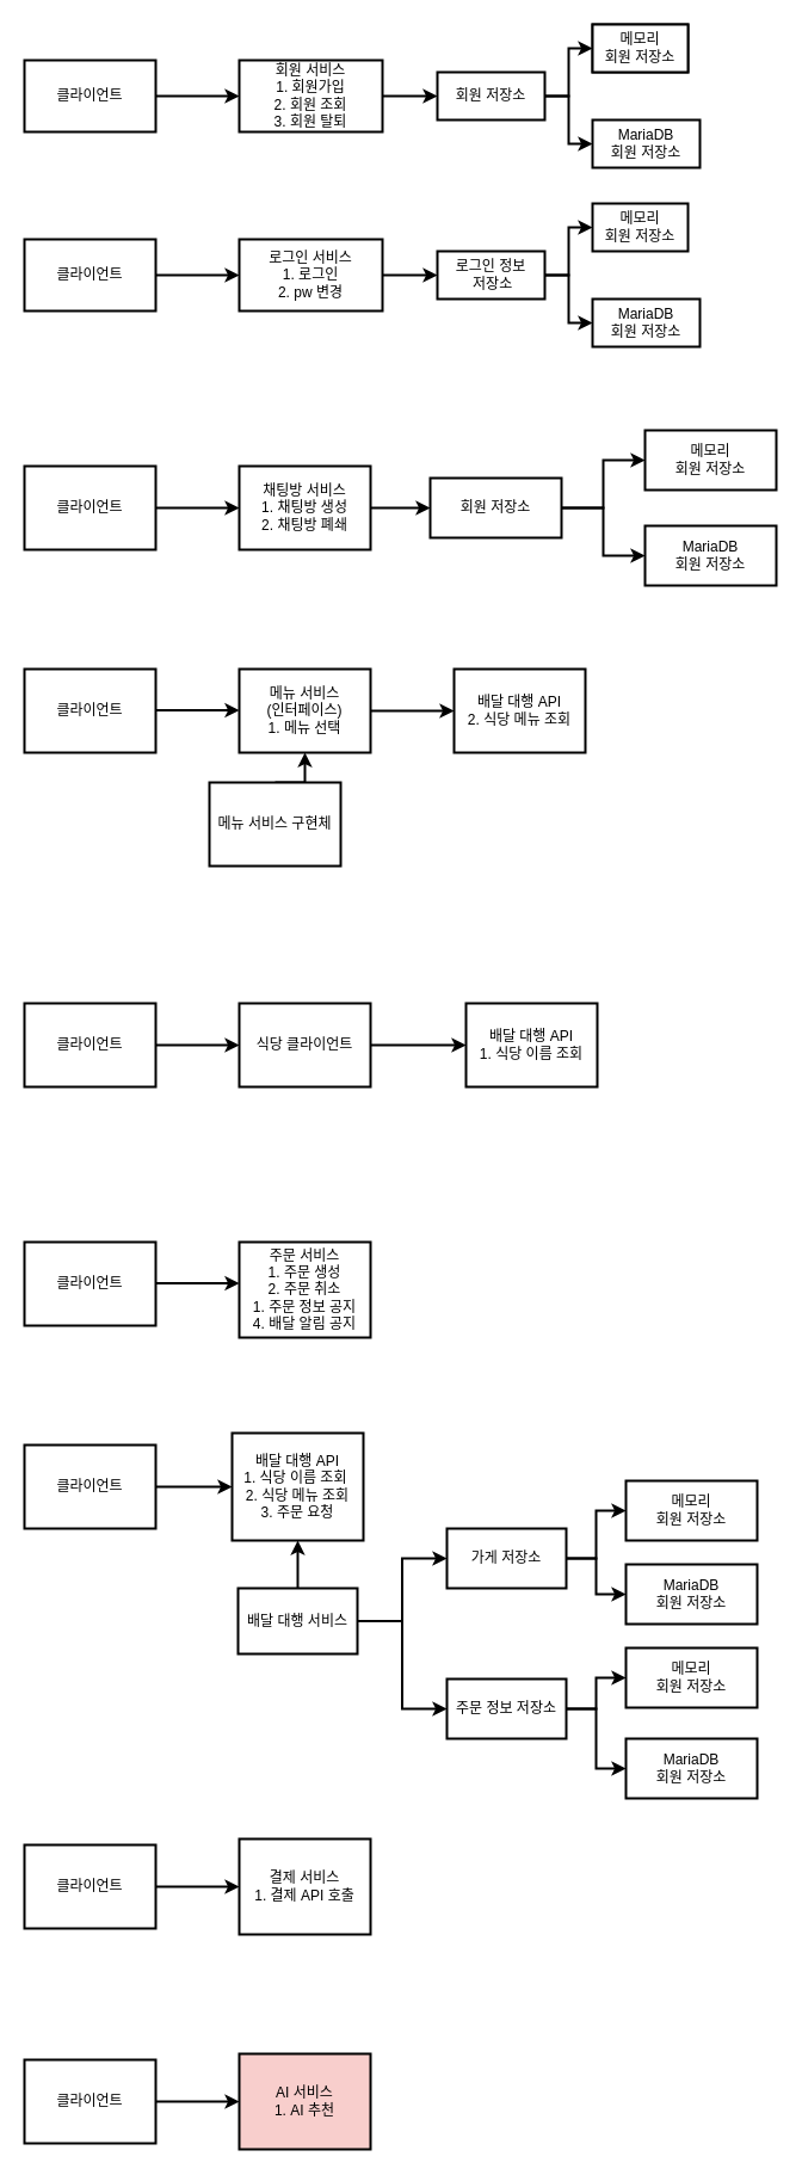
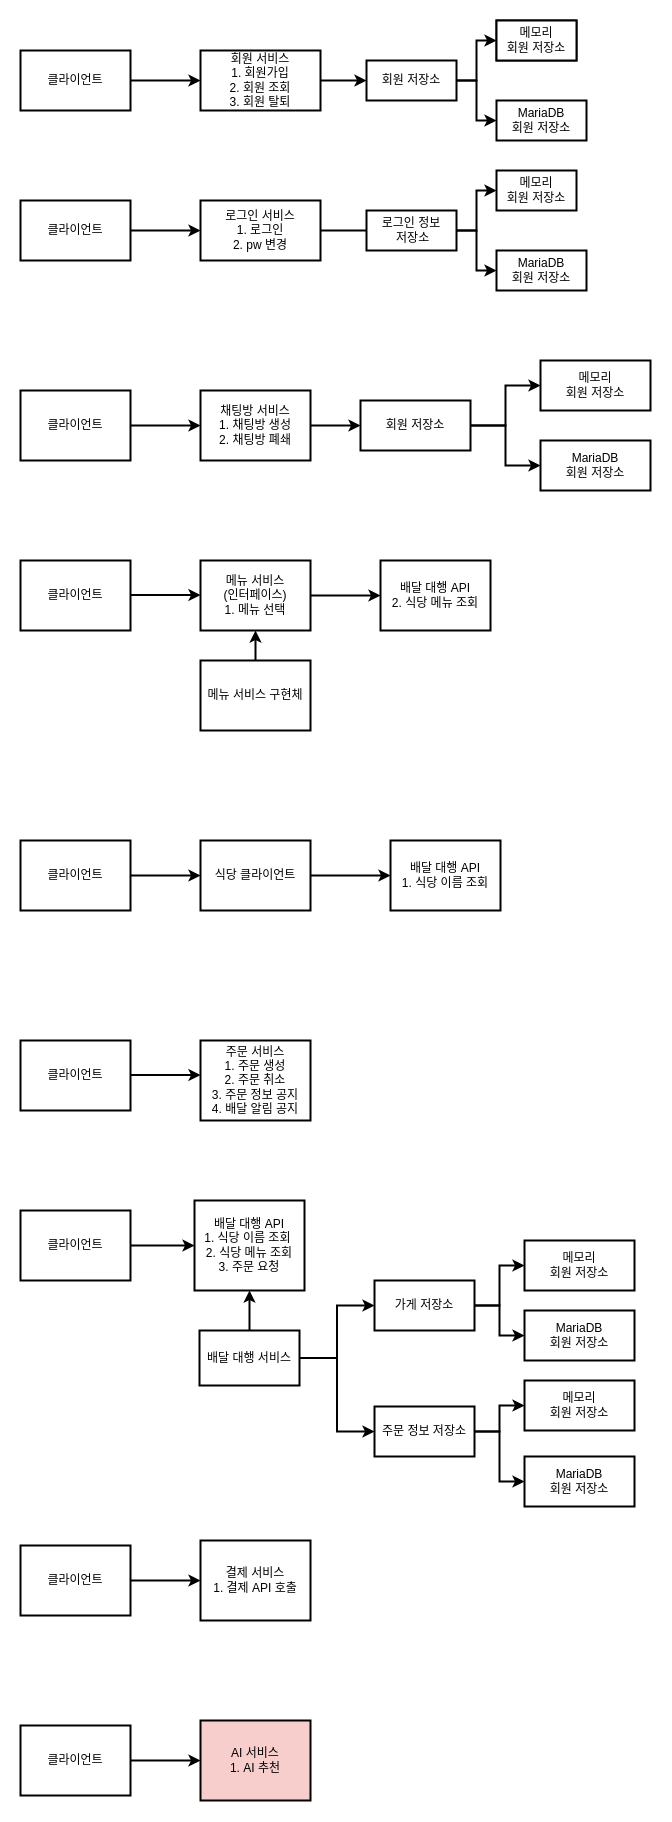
- <mxCell id="52" style="edgeStyle=orthogonalEdgeStyle;rounded=0;orthogonalLoop=1;jettySize=auto;html=1;strokeWidth=2;" parent="1" source="53" target="56" edge="1"><mxGeometry relative="1" as="geometry"><mxPoint x="440" y="230" as="targetPoint" /></mxGeometry></mxCell>
+ <mxCell id="52" style="edgeStyle=orthogonalEdgeStyle;rounded=0;orthogonalLoop=1;jettySize=auto;html=1;strokeWidth=2;endArrow=none;" parent="1" source="53" target="56" edge="1"><mxGeometry relative="1" as="geometry"><mxPoint x="440" y="230" as="targetPoint" /></mxGeometry></mxCell>
- <mxCell id="40" value="메뉴 서비스 구현체" style="rounded=0;whiteSpace=wrap;html=1;strokeWidth=2;" parent="1" vertex="1"><mxGeometry x="175" y="655" width="110" height="70" as="geometry" /></mxCell>
+ <mxCell id="40" value="메뉴 서비스 구현체" style="rounded=0;whiteSpace=wrap;html=1;strokeWidth=2;" parent="1" vertex="1"><mxGeometry x="200" y="660" width="110" height="70" as="geometry" /></mxCell>
- <mxCell id="33" value="주문 서비스&lt;br&gt;1. 주문 생성&lt;br&gt;2. 주문 취소&lt;br&gt;1. 주문 정보 공지&lt;br&gt;4. 배달 알림 공지" style="rounded=0;whiteSpace=wrap;html=1;strokeWidth=2;" parent="1" vertex="1"><mxGeometry x="200" y="1040" width="110" height="80" as="geometry" /></mxCell>
+ <mxCell id="33" value="주문 서비스&lt;br&gt;1. 주문 생성&lt;br&gt;2. 주문 취소&lt;br&gt;3. 주문 정보 공지&lt;br&gt;4. 배달 알림 공지" style="rounded=0;whiteSpace=wrap;html=1;strokeWidth=2;" parent="1" vertex="1"><mxGeometry x="200" y="1040" width="110" height="80" as="geometry" /></mxCell>
